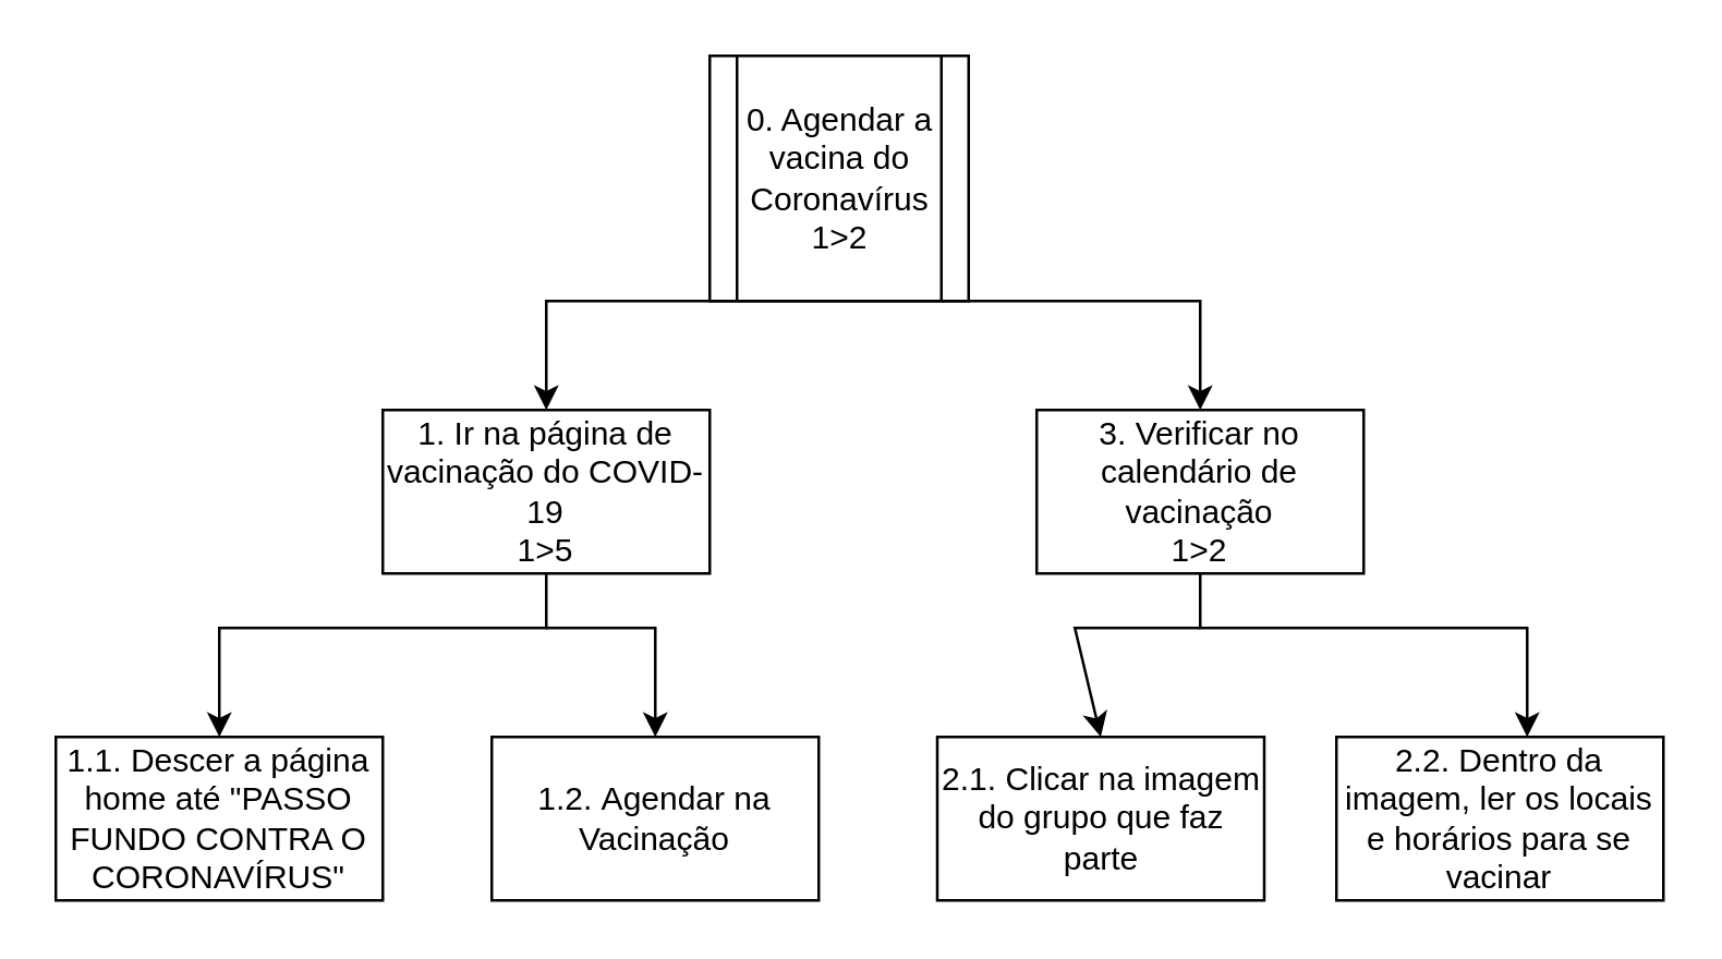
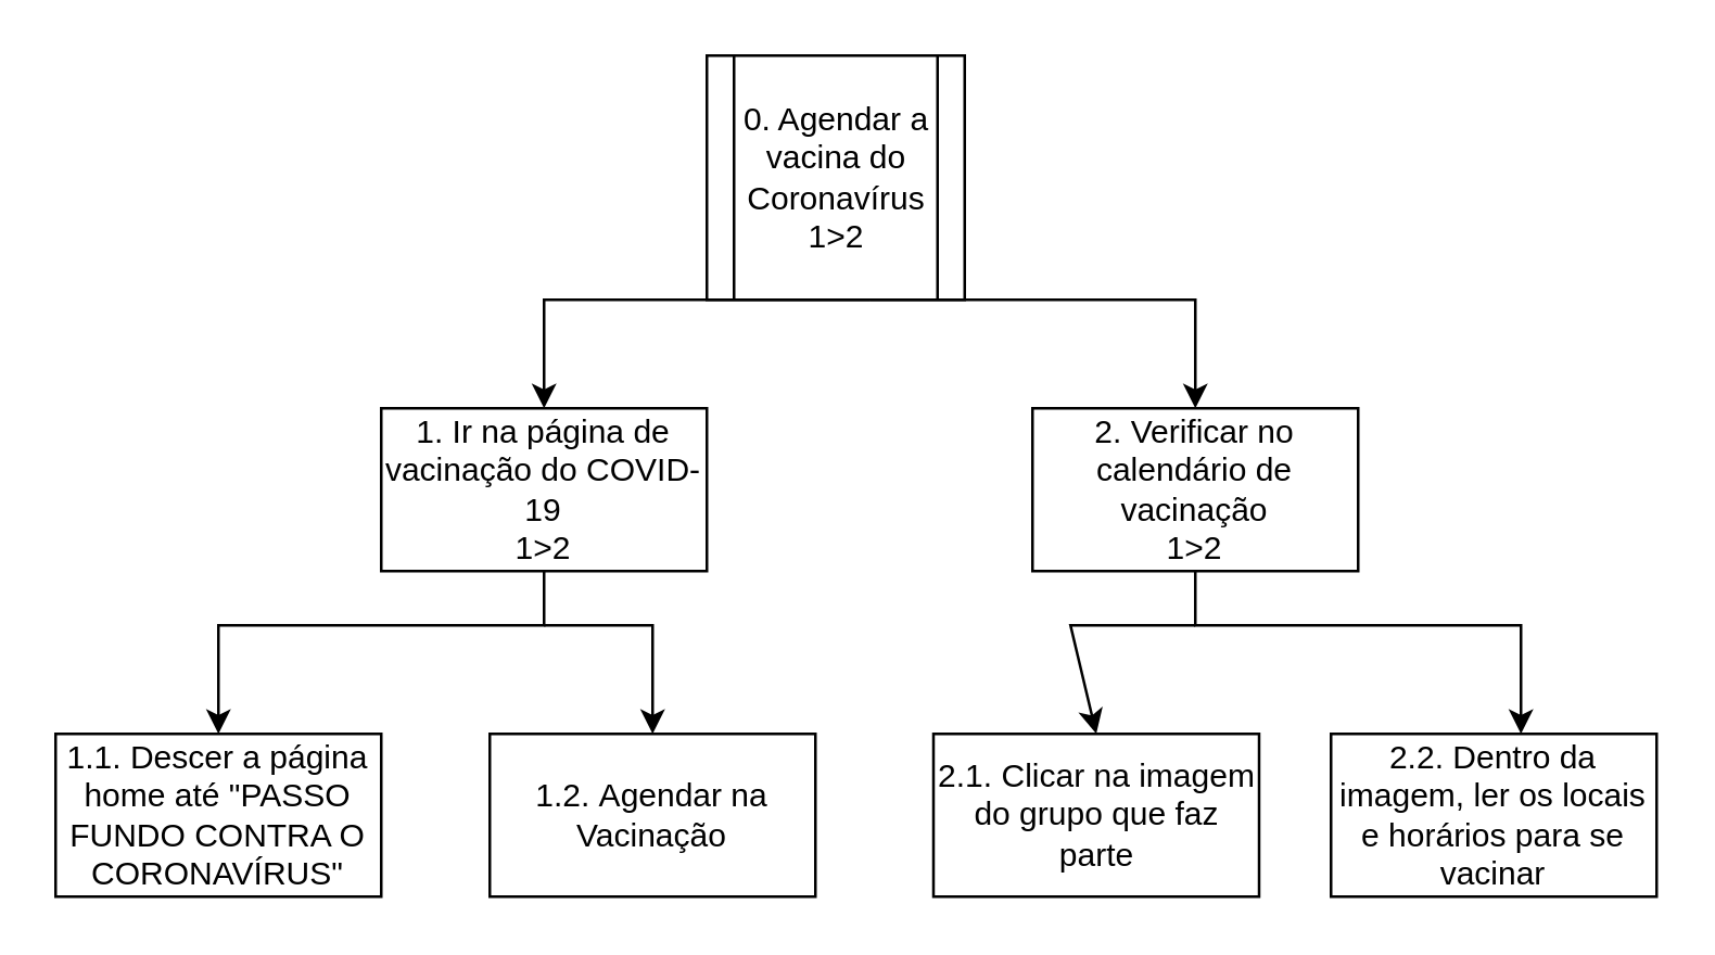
- <mxCell id="5" value="1. Ir na página de vacinação do COVID-19&lt;br&gt;1&amp;gt;5" style="rounded=0;whiteSpace=wrap;html=1;" vertex="1" parent="1"><mxGeometry x="140" y="150" width="120" height="60" as="geometry" /></mxCell>
+ <mxCell id="5" value="1. Ir na página de vacinação do COVID-19&lt;br&gt;1&amp;gt;2" style="rounded=0;whiteSpace=wrap;html=1;" vertex="1" parent="1"><mxGeometry x="140" y="150" width="120" height="60" as="geometry" /></mxCell>
- <mxCell id="6" value="3.&amp;nbsp;Verificar no calendário de vacinação&lt;br&gt;1&amp;gt;2" style="rounded=0;whiteSpace=wrap;html=1;" vertex="1" parent="1"><mxGeometry x="380" y="150" width="120" height="60" as="geometry" /></mxCell>
+ <mxCell id="6" value="2.&amp;nbsp;Verificar no calendário de vacinação&lt;br&gt;1&amp;gt;2" style="rounded=0;whiteSpace=wrap;html=1;" vertex="1" parent="1"><mxGeometry x="380" y="150" width="120" height="60" as="geometry" /></mxCell>
